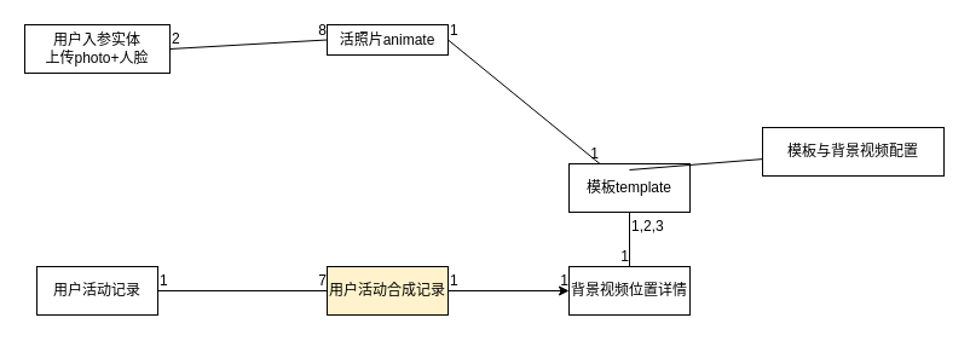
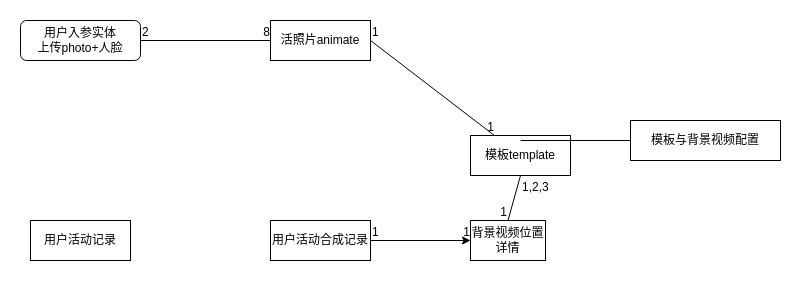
- <mxCell id="7" value="活照片animate" style="whiteSpace=wrap;html=1;align=center;" vertex="1" parent="1"><mxGeometry x="270" y="20" width="100" height="25" as="geometry" /></mxCell>
+ <mxCell id="7" value="活照片animate" style="whiteSpace=wrap;html=1;align=center;" vertex="1" parent="1"><mxGeometry x="270" y="20" width="100" height="40" as="geometry" /></mxCell>
- <mxCell id="6" value="用户入参实体&lt;br&gt;上传photo+人脸" style="whiteSpace=wrap;html=1;align=center;" vertex="1" parent="1"><mxGeometry x="20" y="20" width="120" height="40" as="geometry" /></mxCell>
+ <mxCell id="6" value="用户入参实体&lt;br&gt;上传photo+人脸" style="whiteSpace=wrap;html=1;align=center;rounded=1;" vertex="1" parent="1"><mxGeometry x="20" y="20" width="120" height="40" as="geometry" /></mxCell>
- <mxCell id="17" value="模板与背景视频配置" style="whiteSpace=wrap;html=1;align=center;" vertex="1" parent="1"><mxGeometry x="630" y="105" width="150" height="40" as="geometry" /></mxCell>
+ <mxCell id="17" value="模板与背景视频配置" style="whiteSpace=wrap;html=1;align=center;" vertex="1" parent="1"><mxGeometry x="630" y="120" width="150" height="40" as="geometry" /></mxCell>
- <mxCell id="11" value="" style="endArrow=none;html=1;rounded=0;exitX=1;exitY=0.5;exitDx=0;exitDy=0;entryX=0;entryY=0.5;entryDx=0;entryDy=0;" edge="1" parent="1" source="2" target="5"><mxGeometry relative="1" as="geometry"><mxPoint x="170" y="130" as="sourcePoint" /><mxPoint x="330" y="130" as="targetPoint" /></mxGeometry></mxCell>
- <mxCell id="12" value="1" style="resizable=0;html=1;align=left;verticalAlign=bottom;" connectable="0" vertex="1" parent="11"><mxGeometry x="-1" relative="1" as="geometry" /></mxCell>
- <mxCell id="13" value="7" style="resizable=0;html=1;align=right;verticalAlign=bottom;" connectable="0" vertex="1" parent="11"><mxGeometry x="1" relative="1" as="geometry" /></mxCell>
- <mxCell id="5" value="用户活动合成记录" style="whiteSpace=wrap;html=1;align=center;fillColor=#fff2cc;" vertex="1" parent="1"><mxGeometry x="270" y="220" width="100" height="40" as="geometry" /></mxCell>
+ <mxCell id="5" value="用户活动合成记录" style="whiteSpace=wrap;html=1;align=center;" vertex="1" parent="1"><mxGeometry x="270" y="220" width="100" height="40" as="geometry" /></mxCell>
- <mxCell id="4" value="背景视频位置详情" style="whiteSpace=wrap;html=1;align=center;" vertex="1" parent="1"><mxGeometry x="470" y="220" width="100" height="40" as="geometry" /></mxCell>
+ <mxCell id="4" value="背景视频位置详情" style="whiteSpace=wrap;html=1;align=center;" vertex="1" parent="1"><mxGeometry x="470" y="220" width="75" height="40" as="geometry" /></mxCell>
